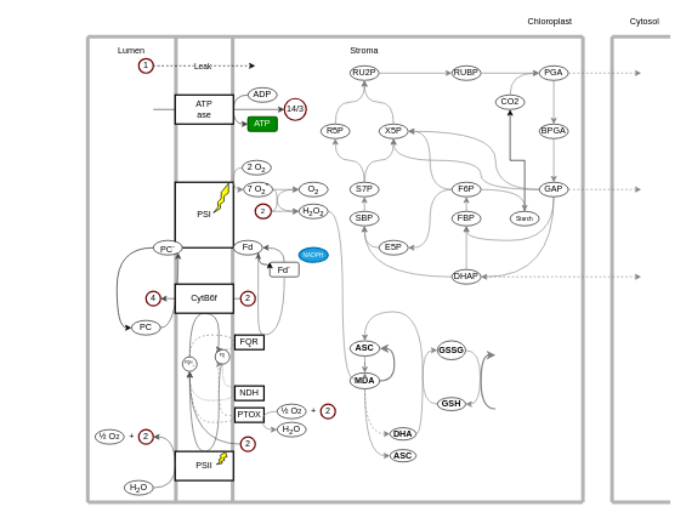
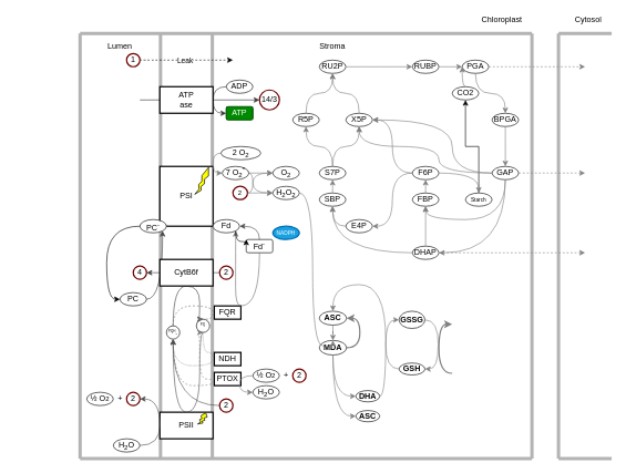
- <mxCell id="76" value="PGA" style="ellipse;whiteSpace=wrap;html=1;strokeColor=#000000;strokeWidth=1;" parent="1" vertex="1"><mxGeometry x="740" y="90" width="40" height="20" as="geometry" /></mxCell>
+ <mxCell id="76" value="PGA" style="ellipse;whiteSpace=wrap;html=1;strokeColor=#000000;strokeWidth=1;" parent="1" vertex="1"><mxGeometry x="695" y="90" width="40" height="20" as="geometry" /></mxCell>
- <mxCell id="48" value="2 O&lt;sub&gt;2&lt;/sub&gt;" style="ellipse;whiteSpace=wrap;html=1;strokeColor=#000000;strokeWidth=1;" parent="1" vertex="1"><mxGeometry x="331.97" y="220" width="40" height="20" as="geometry" /></mxCell>
+ <mxCell id="48" value="2 O&lt;sub&gt;2&lt;/sub&gt;" style="ellipse;whiteSpace=wrap;html=1;strokeColor=#000000;strokeWidth=1;" parent="1" vertex="1"><mxGeometry x="331.97" y="220" width="60" height="20" as="geometry" /></mxCell>
- <mxCell id="73" value="E5P" style="ellipse;whiteSpace=wrap;html=1;strokeColor=#000000;strokeWidth=1;" parent="1" vertex="1"><mxGeometry x="520" y="330" width="40" height="20" as="geometry" /></mxCell>
+ <mxCell id="73" value="E4P" style="ellipse;whiteSpace=wrap;html=1;strokeColor=#000000;strokeWidth=1;" parent="1" vertex="1"><mxGeometry x="520" y="330" width="40" height="20" as="geometry" /></mxCell>
- <mxCell id="98" value="" style="edgeStyle=orthogonalEdgeStyle;curved=1;rounded=0;orthogonalLoop=1;jettySize=auto;html=1;exitX=0.5;exitY=1;exitDx=0;exitDy=0;entryX=0;entryY=0.5;entryDx=0;entryDy=0;strokeColor=#808080;strokeWidth=1;dashed=1;" parent="1" source="42" target="44" edge="1"><mxGeometry x="220" y="324.45" as="geometry" /></mxCell>
+ <mxCell id="98" value="" style="edgeStyle=orthogonalEdgeStyle;curved=1;rounded=0;orthogonalLoop=1;jettySize=auto;html=1;exitX=0.5;exitY=1;exitDx=0;exitDy=0;entryX=0;entryY=0.5;entryDx=0;entryDy=0;strokeColor=#808080;strokeWidth=1" parent="1" source="42" target="44" edge="1"><mxGeometry x="220" y="324.45" as="geometry" /></mxCell>
